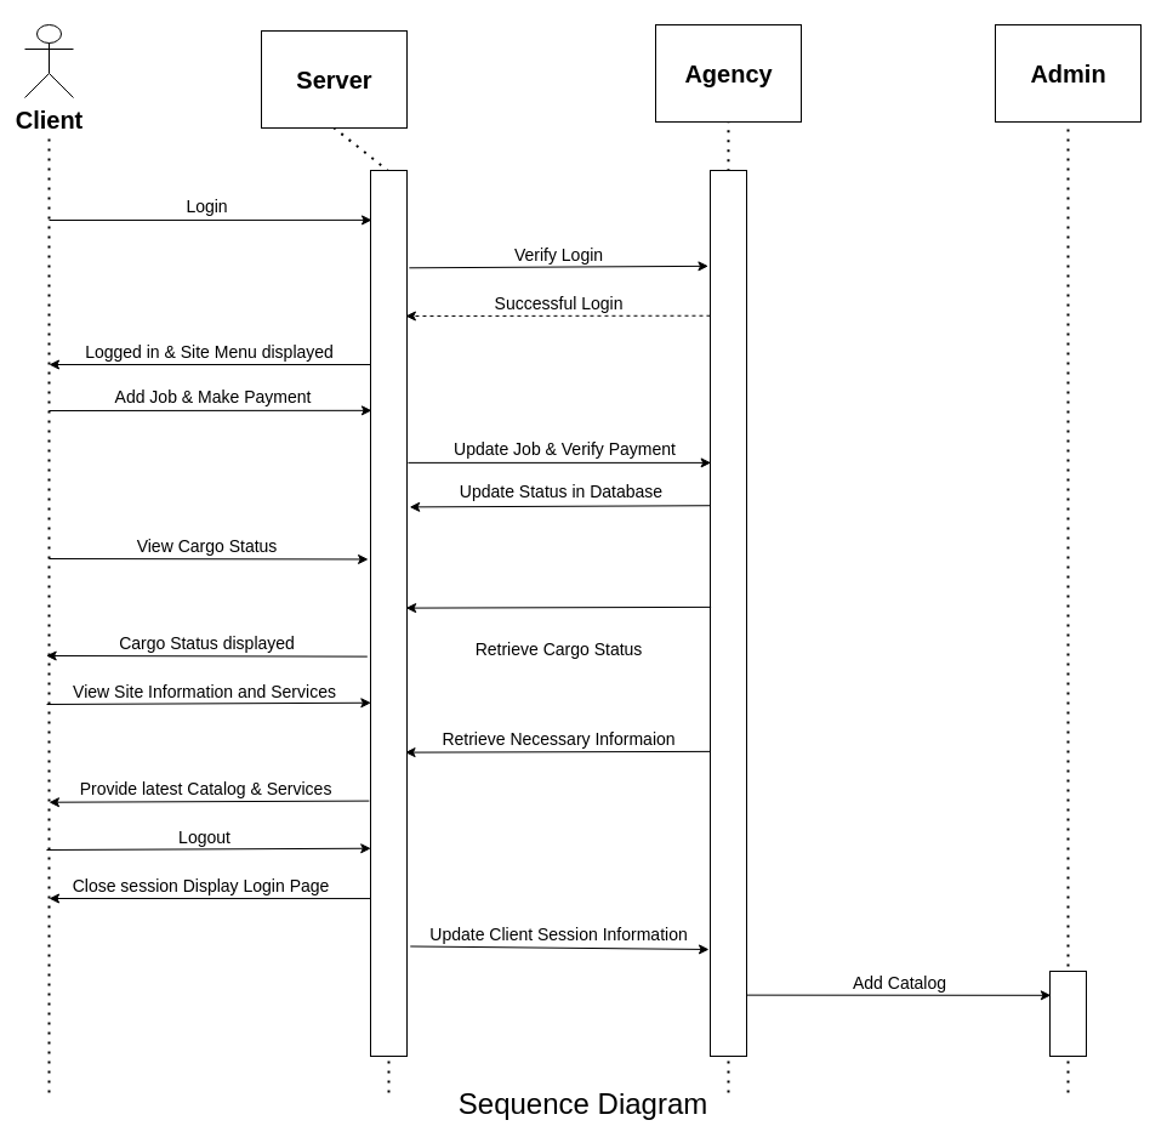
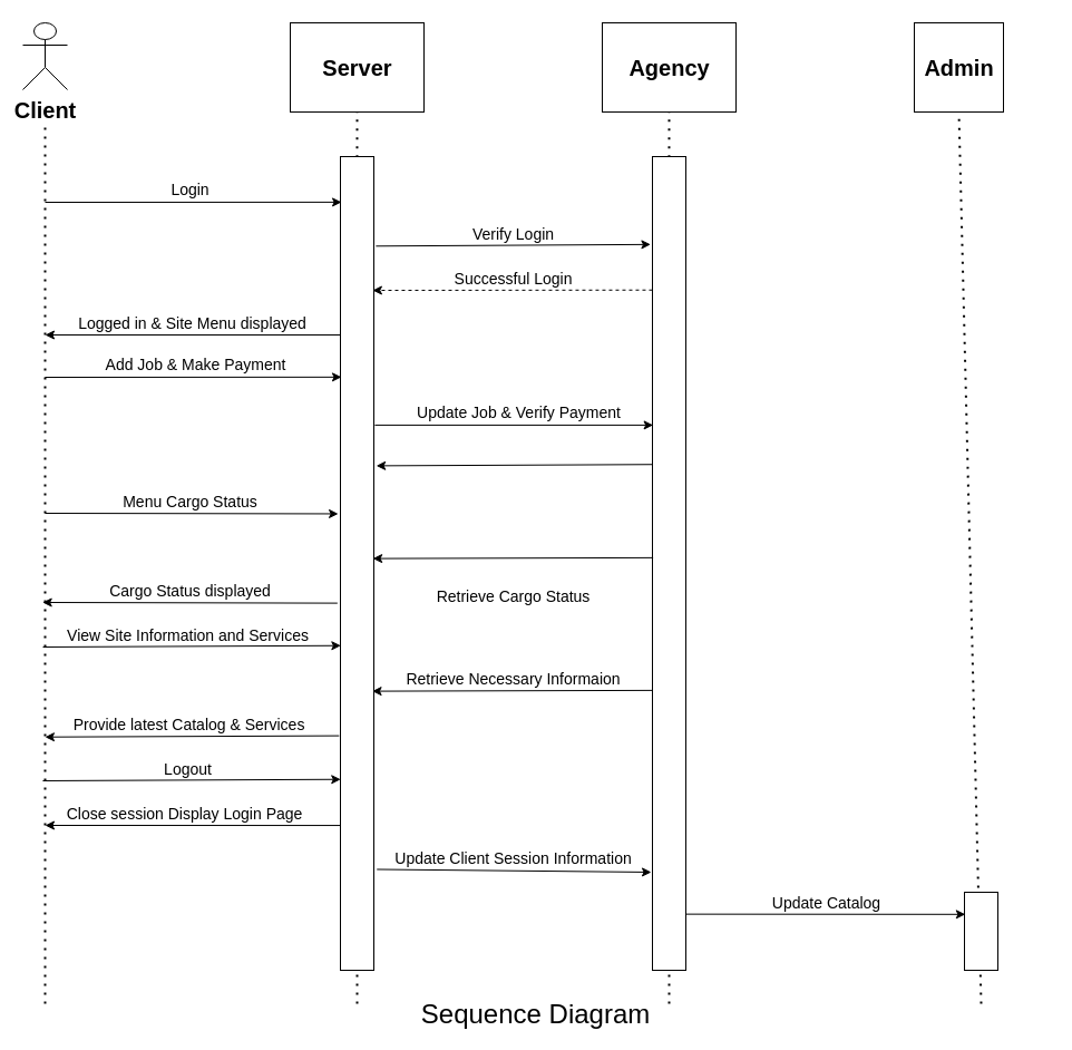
- <mxCell id="3" value="&lt;font style=&quot;font-size: 20px&quot;&gt;Admin&lt;/font&gt;" style="html=1;fontStyle=1" parent="1" vertex="1"><mxGeometry x="820" y="20" width="120" height="80" as="geometry" /></mxCell>
+ <mxCell id="3" value="&lt;font style=&quot;font-size: 20px&quot;&gt;Admin&lt;/font&gt;" style="html=1;fontStyle=1" parent="1" vertex="1"><mxGeometry x="820" y="20" width="80" height="80" as="geometry" /></mxCell>
- <mxCell id="12" value="&lt;font style=&quot;font-size: 20px&quot;&gt;Server&lt;br&gt;&lt;/font&gt;" style="html=1;fontStyle=1" parent="1" vertex="1"><mxGeometry x="215" y="25" width="120" height="80" as="geometry" /></mxCell>
+ <mxCell id="12" value="&lt;font style=&quot;font-size: 20px&quot;&gt;Server&lt;br&gt;&lt;/font&gt;" style="html=1;fontStyle=1" parent="1" vertex="1"><mxGeometry x="260" y="20" width="120" height="80" as="geometry" /></mxCell>
- <mxCell id="25" value="Update Status in Database" style="text;html=1;align=center;verticalAlign=middle;resizable=0;points=[];autosize=1;strokeColor=none;fontSize=14;fontStyle=0" parent="1" vertex="1"><mxGeometry x="372" y="395" width="180" height="20" as="geometry" /></mxCell>
- <mxCell id="28" value="View Cargo Status" style="text;html=1;align=center;verticalAlign=middle;resizable=0;points=[];autosize=1;strokeColor=none;fontSize=14;fontStyle=0" parent="1" vertex="1"><mxGeometry x="105" y="440" width="130" height="20" as="geometry" /></mxCell>
+ <mxCell id="28" value="Menu Cargo Status" style="text;html=1;align=center;verticalAlign=middle;resizable=0;points=[];autosize=1;strokeColor=none;fontSize=14;fontStyle=0" parent="1" vertex="1"><mxGeometry x="105" y="440" width="130" height="20" as="geometry" /></mxCell>
- <mxCell id="47" value="Add Catalog" style="text;html=1;align=center;verticalAlign=middle;resizable=0;points=[];autosize=1;strokeColor=none;fontSize=14;fontStyle=0" parent="1" vertex="1"><mxGeometry x="685.86" y="800" width="110" height="20" as="geometry" /></mxCell>
+ <mxCell id="47" value="Update Catalog" style="text;html=1;align=center;verticalAlign=middle;resizable=0;points=[];autosize=1;strokeColor=none;fontSize=14;fontStyle=0" parent="1" vertex="1"><mxGeometry x="685.86" y="800" width="110" height="20" as="geometry" /></mxCell>
